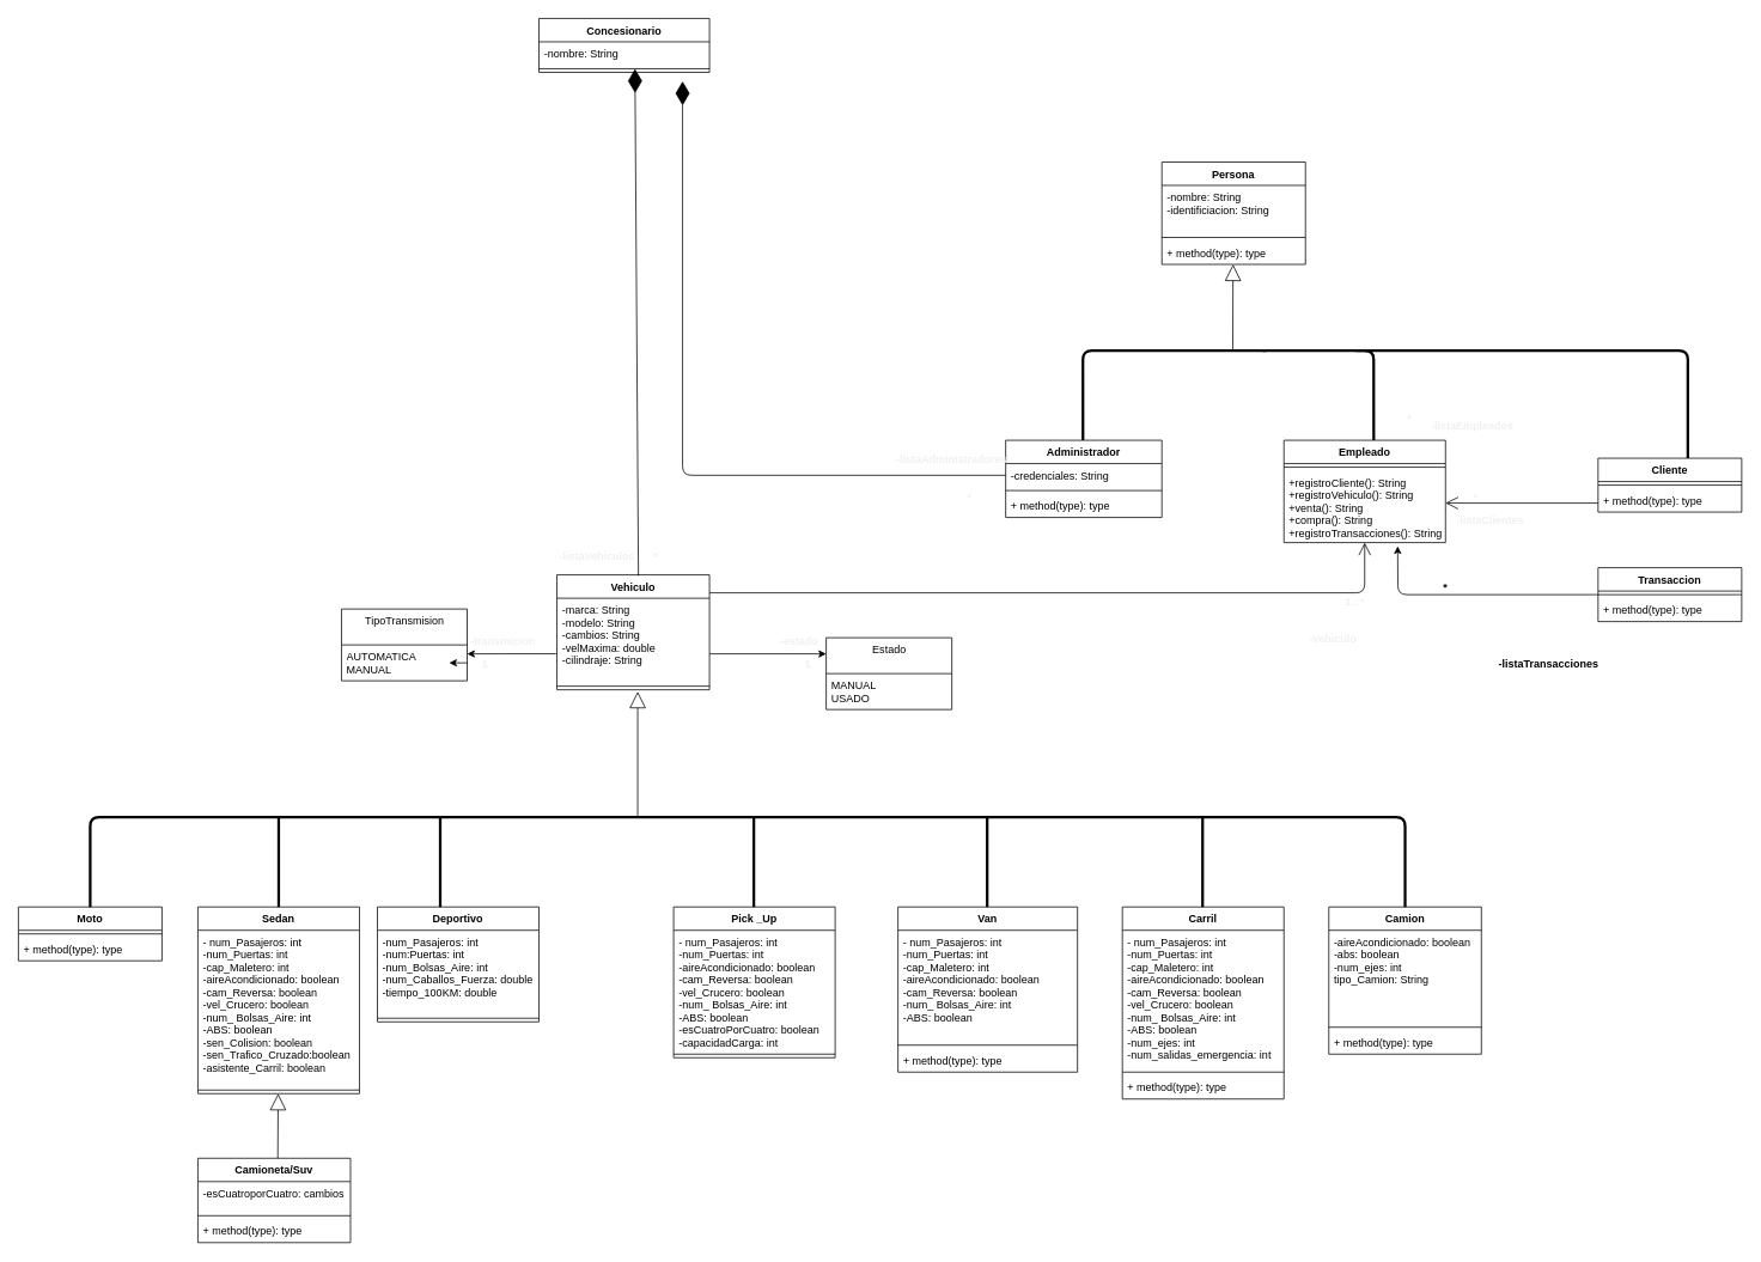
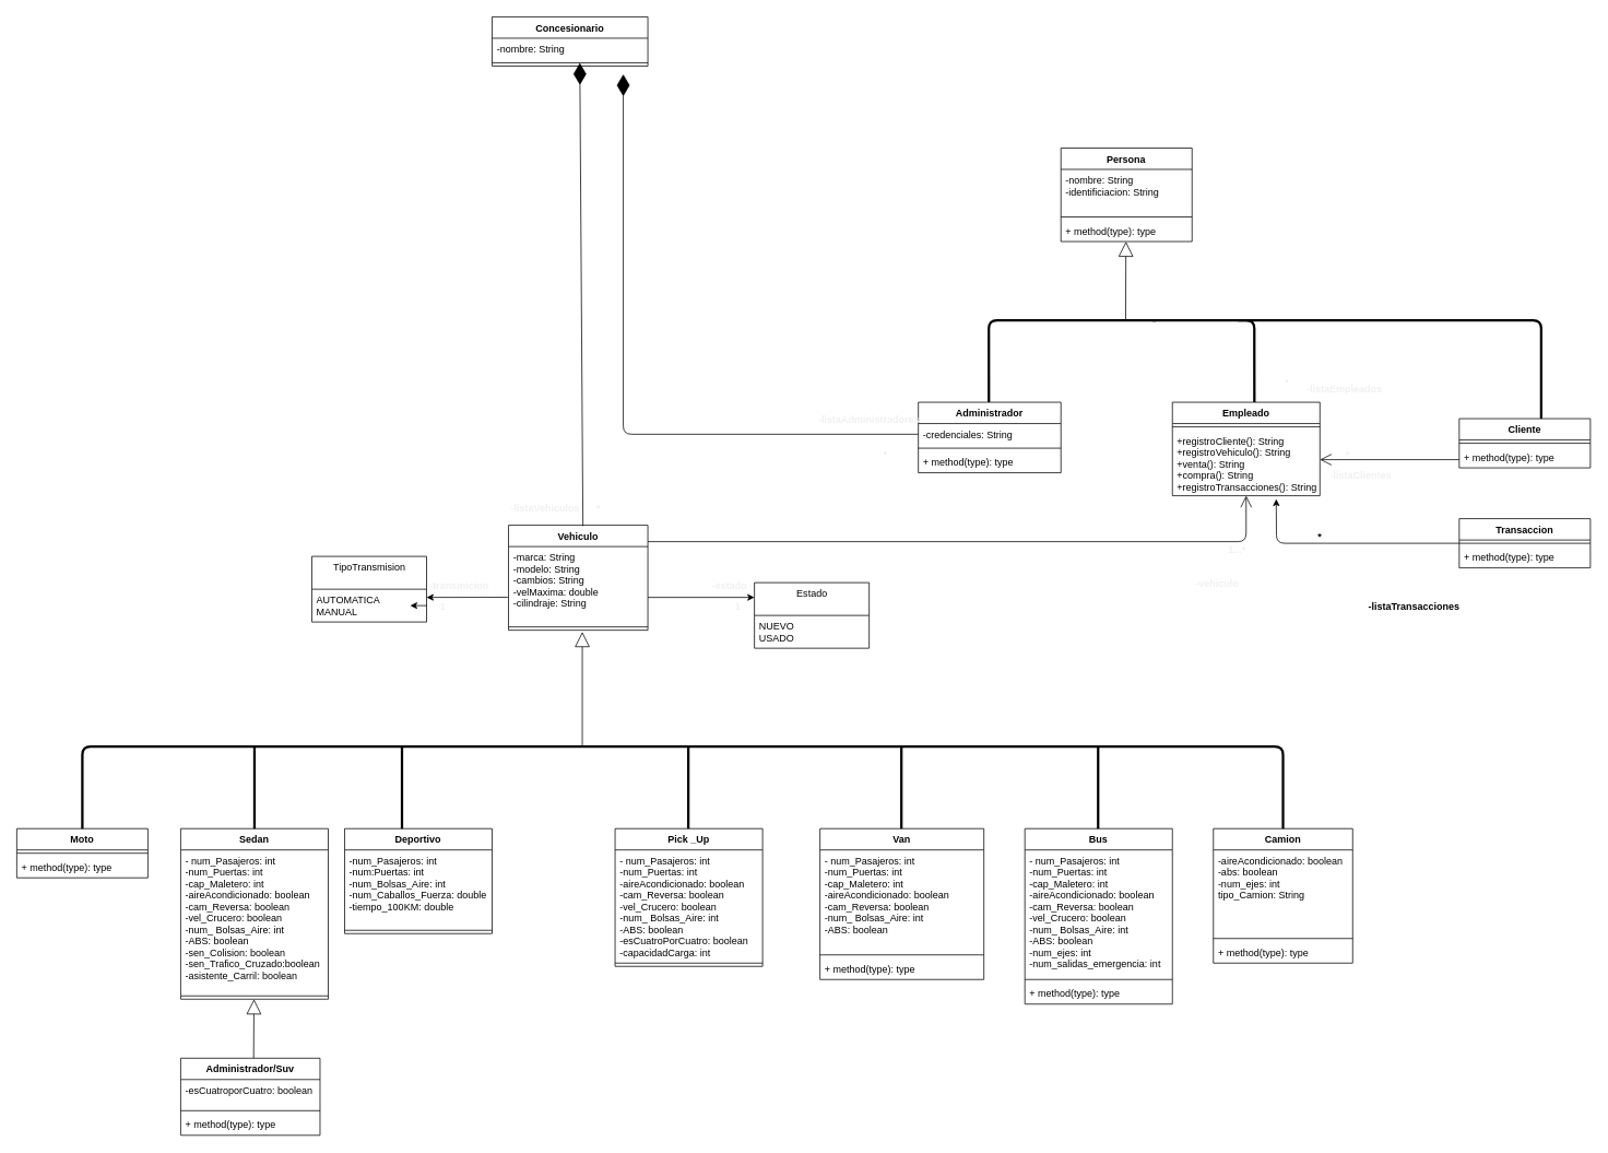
- <mxCell id="56" value="MANUAL&lt;br&gt;USADO" style="text;html=1;strokeColor=none;fillColor=none;align=left;verticalAlign=middle;spacingLeft=4;spacingRight=4;overflow=hidden;rotatable=0;points=[[0,0.5],[1,0.5]];portConstraint=eastwest;" parent="55" vertex="1"><mxGeometry y="40" width="140" height="40" as="geometry" /></mxCell>
+ <mxCell id="56" value="NUEVO&lt;br&gt;USADO" style="text;html=1;strokeColor=none;fillColor=none;align=left;verticalAlign=middle;spacingLeft=4;spacingRight=4;overflow=hidden;rotatable=0;points=[[0,0.5],[1,0.5]];portConstraint=eastwest;" parent="55" vertex="1"><mxGeometry y="40" width="140" height="40" as="geometry" /></mxCell>
- <mxCell id="39" value="Carril" style="swimlane;fontStyle=1;align=center;verticalAlign=top;childLayout=stackLayout;horizontal=1;startSize=26;horizontalStack=0;resizeParent=1;resizeParentMax=0;resizeLast=0;collapsible=1;marginBottom=0;" parent="1" vertex="1"><mxGeometry x="1250" y="1010" width="180" height="214" as="geometry" /></mxCell>
+ <mxCell id="39" value="Bus" style="swimlane;fontStyle=1;align=center;verticalAlign=top;childLayout=stackLayout;horizontal=1;startSize=26;horizontalStack=0;resizeParent=1;resizeParentMax=0;resizeLast=0;collapsible=1;marginBottom=0;" parent="1" vertex="1"><mxGeometry x="1250" y="1010" width="180" height="214" as="geometry" /></mxCell>
- <mxCell id="28" value="Camioneta/Suv" style="swimlane;fontStyle=1;align=center;verticalAlign=top;childLayout=stackLayout;horizontal=1;startSize=26;horizontalStack=0;resizeParent=1;resizeParentMax=0;resizeLast=0;collapsible=1;marginBottom=0;" parent="1" vertex="1"><mxGeometry x="220" y="1290" width="170" height="94" as="geometry" /></mxCell>
+ <mxCell id="28" value="Administrador/Suv" style="swimlane;fontStyle=1;align=center;verticalAlign=top;childLayout=stackLayout;horizontal=1;startSize=26;horizontalStack=0;resizeParent=1;resizeParentMax=0;resizeLast=0;collapsible=1;marginBottom=0;" parent="1" vertex="1"><mxGeometry x="220" y="1290" width="170" height="94" as="geometry" /></mxCell>
- <mxCell id="29" value="-esCuatroporCuatro: cambios" style="text;strokeColor=none;fillColor=none;align=left;verticalAlign=top;spacingLeft=4;spacingRight=4;overflow=hidden;rotatable=0;points=[[0,0.5],[1,0.5]];portConstraint=eastwest;" parent="28" vertex="1"><mxGeometry y="26" width="170" height="34" as="geometry" /></mxCell>
+ <mxCell id="29" value="-esCuatroporCuatro: boolean" style="text;strokeColor=none;fillColor=none;align=left;verticalAlign=top;spacingLeft=4;spacingRight=4;overflow=hidden;rotatable=0;points=[[0,0.5],[1,0.5]];portConstraint=eastwest;" parent="28" vertex="1"><mxGeometry y="26" width="170" height="34" as="geometry" /></mxCell>
